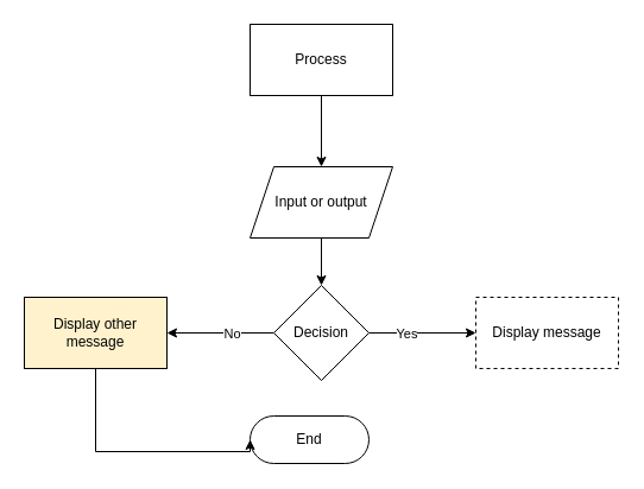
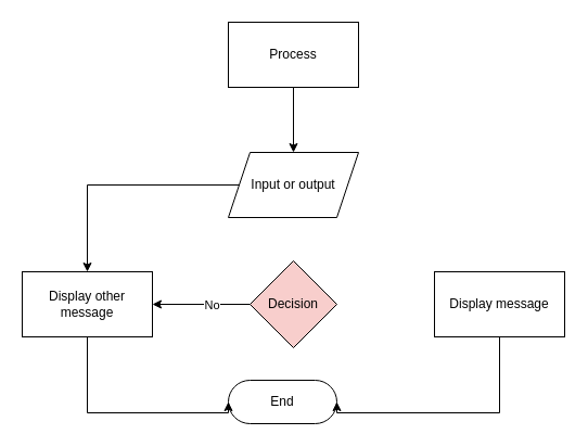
- <mxCell id="5" style="edgeStyle=orthogonalEdgeStyle;rounded=0;orthogonalLoop=1;jettySize=auto;html=1;entryX=0.5;entryY=0;entryDx=0;entryDy=0;" edge="1" parent="1" source="6" target="11"><mxGeometry relative="1" as="geometry" /></mxCell>
+ <mxCell id="5" style="edgeStyle=orthogonalEdgeStyle;rounded=0;orthogonalLoop=1;jettySize=auto;html=1;" edge="1" parent="1" source="6" target="13"><mxGeometry relative="1" as="geometry" /></mxCell>
- <mxCell id="13" value="Display other message" style="rounded=0;whiteSpace=wrap;html=1;fillColor=#fff2cc;" vertex="1" parent="1"><mxGeometry x="20" y="250" width="120" height="60" as="geometry" /></mxCell>
+ <mxCell id="13" value="Display other message" style="rounded=0;whiteSpace=wrap;html=1;" vertex="1" parent="1"><mxGeometry x="20" y="250" width="120" height="60" as="geometry" /></mxCell>
- <mxCell id="11" value="Decision" style="rhombus;whiteSpace=wrap;html=1;" vertex="1" parent="1"><mxGeometry x="230" y="240" width="80" height="80" as="geometry" /></mxCell>
+ <mxCell id="11" value="Decision" style="rhombus;whiteSpace=wrap;html=1;fillColor=#f8cecc;" vertex="1" parent="1"><mxGeometry x="230" y="240" width="80" height="80" as="geometry" /></mxCell>
- <mxCell id="7" style="edgeStyle=orthogonalEdgeStyle;rounded=0;orthogonalLoop=1;jettySize=auto;html=1;entryX=0;entryY=0.5;entryDx=0;entryDy=0;" edge="1" parent="1" source="11" target="15"><mxGeometry relative="1" as="geometry" /></mxCell>
- <mxCell id="8" value="Yes" style="edgeLabel;html=1;align=center;verticalAlign=middle;resizable=0;points=[];" vertex="1" connectable="0" parent="7"><mxGeometry x="-0.3" relative="1" as="geometry"><mxPoint as="offset" /></mxGeometry></mxCell>
- <mxCell id="15" value="Display message" style="rounded=0;whiteSpace=wrap;html=1;dashed=1;" vertex="1" parent="1"><mxGeometry x="400" y="250" width="120" height="60" as="geometry" /></mxCell>
+ <mxCell id="15" value="Display message" style="rounded=0;whiteSpace=wrap;html=1;" vertex="1" parent="1"><mxGeometry x="400" y="250" width="120" height="60" as="geometry" /></mxCell>
+ <mxCell id="14" style="edgeStyle=orthogonalEdgeStyle;rounded=0;orthogonalLoop=1;jettySize=auto;html=1;entryX=1;entryY=0.5;entryDx=0;entryDy=0;" edge="1" parent="1" source="15" target="2"><mxGeometry relative="1" as="geometry"><Array as="points"><mxPoint x="460" y="380" /></Array></mxGeometry></mxCell>
